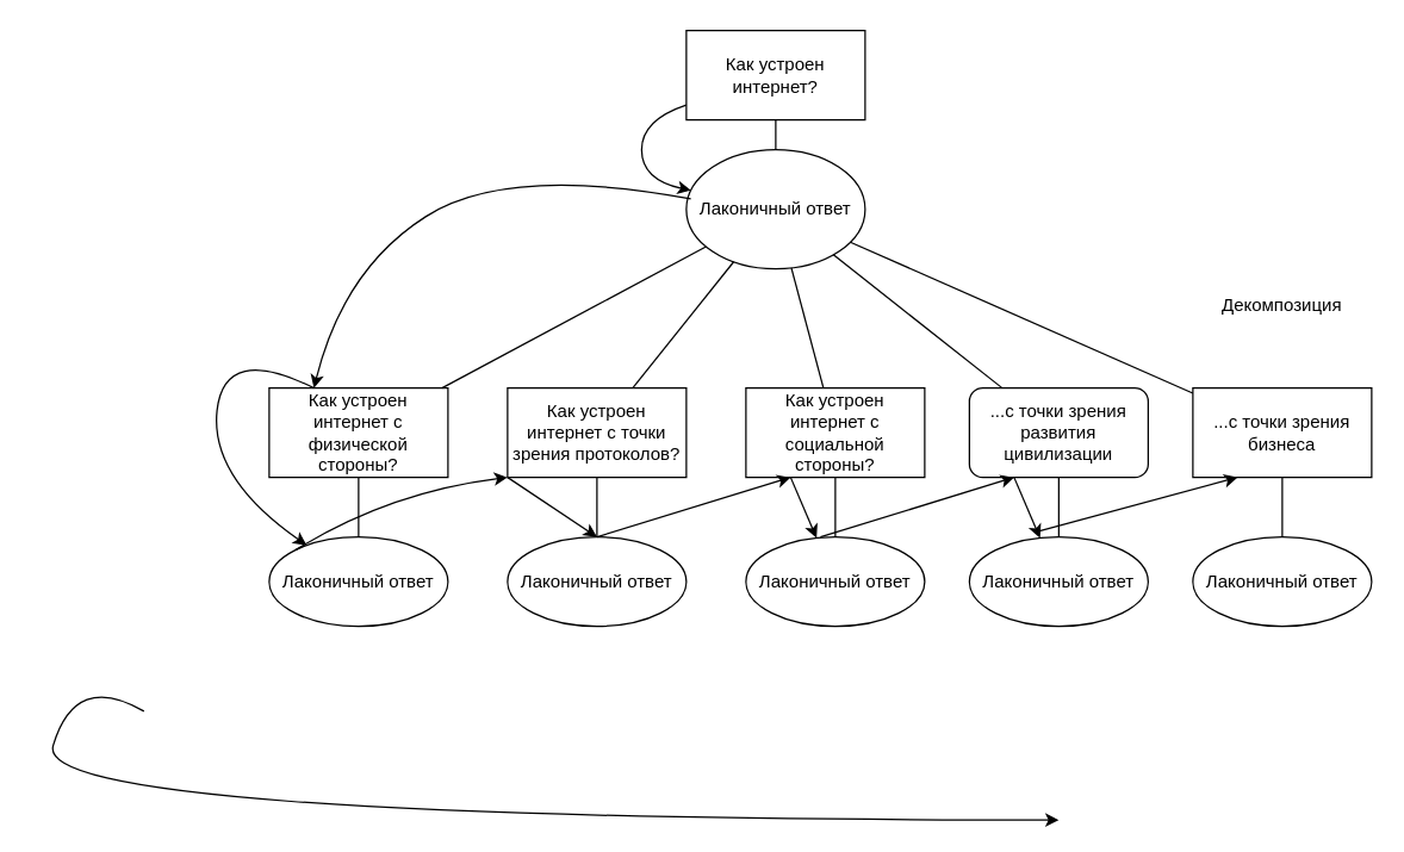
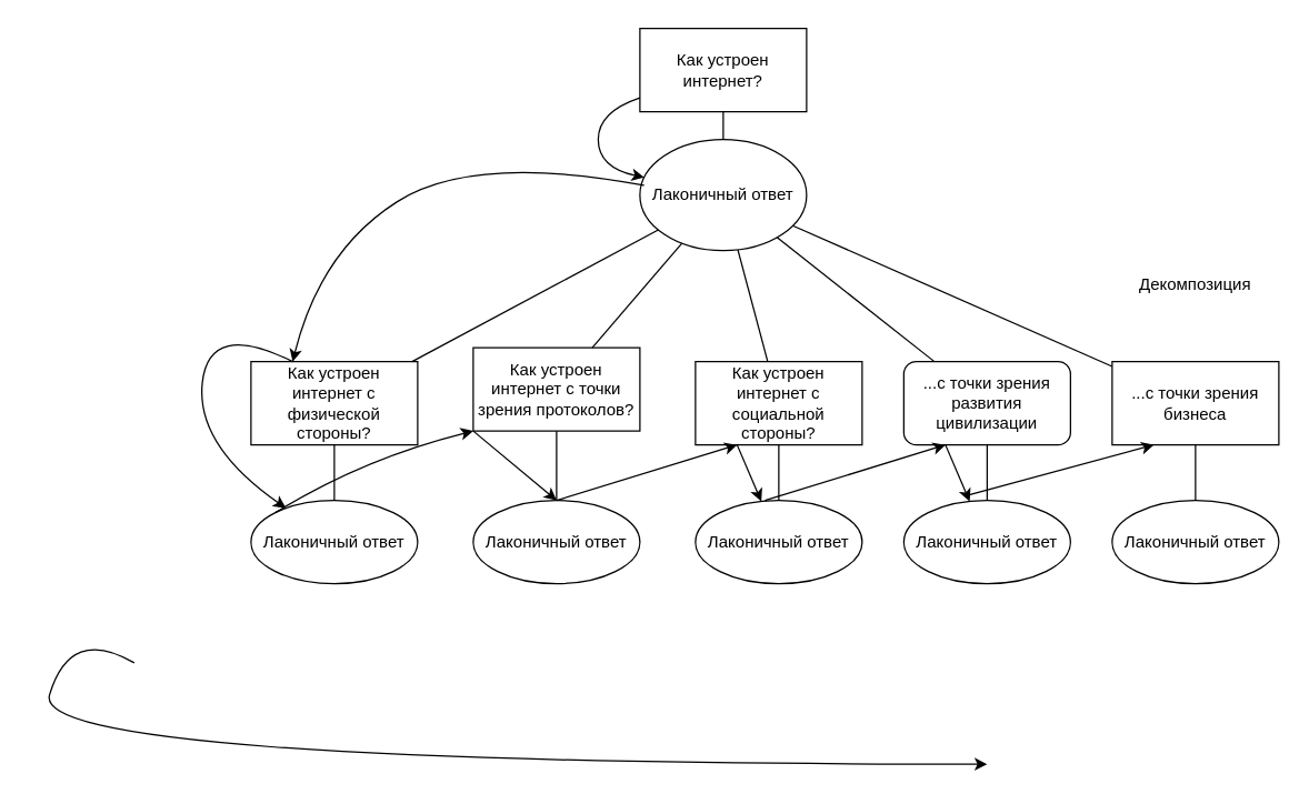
- <mxCell id="6" value="Как устроен интернет с точки зрения протоколов?" style="rounded=0;whiteSpace=wrap;html=1;" vertex="1" parent="1"><mxGeometry x="340" y="260" width="120" height="60" as="geometry" /></mxCell>
+ <mxCell id="6" value="Как устроен интернет с точки зрения протоколов?" style="rounded=0;whiteSpace=wrap;html=1;" vertex="1" parent="1"><mxGeometry x="340" y="250" width="120" height="60" as="geometry" /></mxCell>
